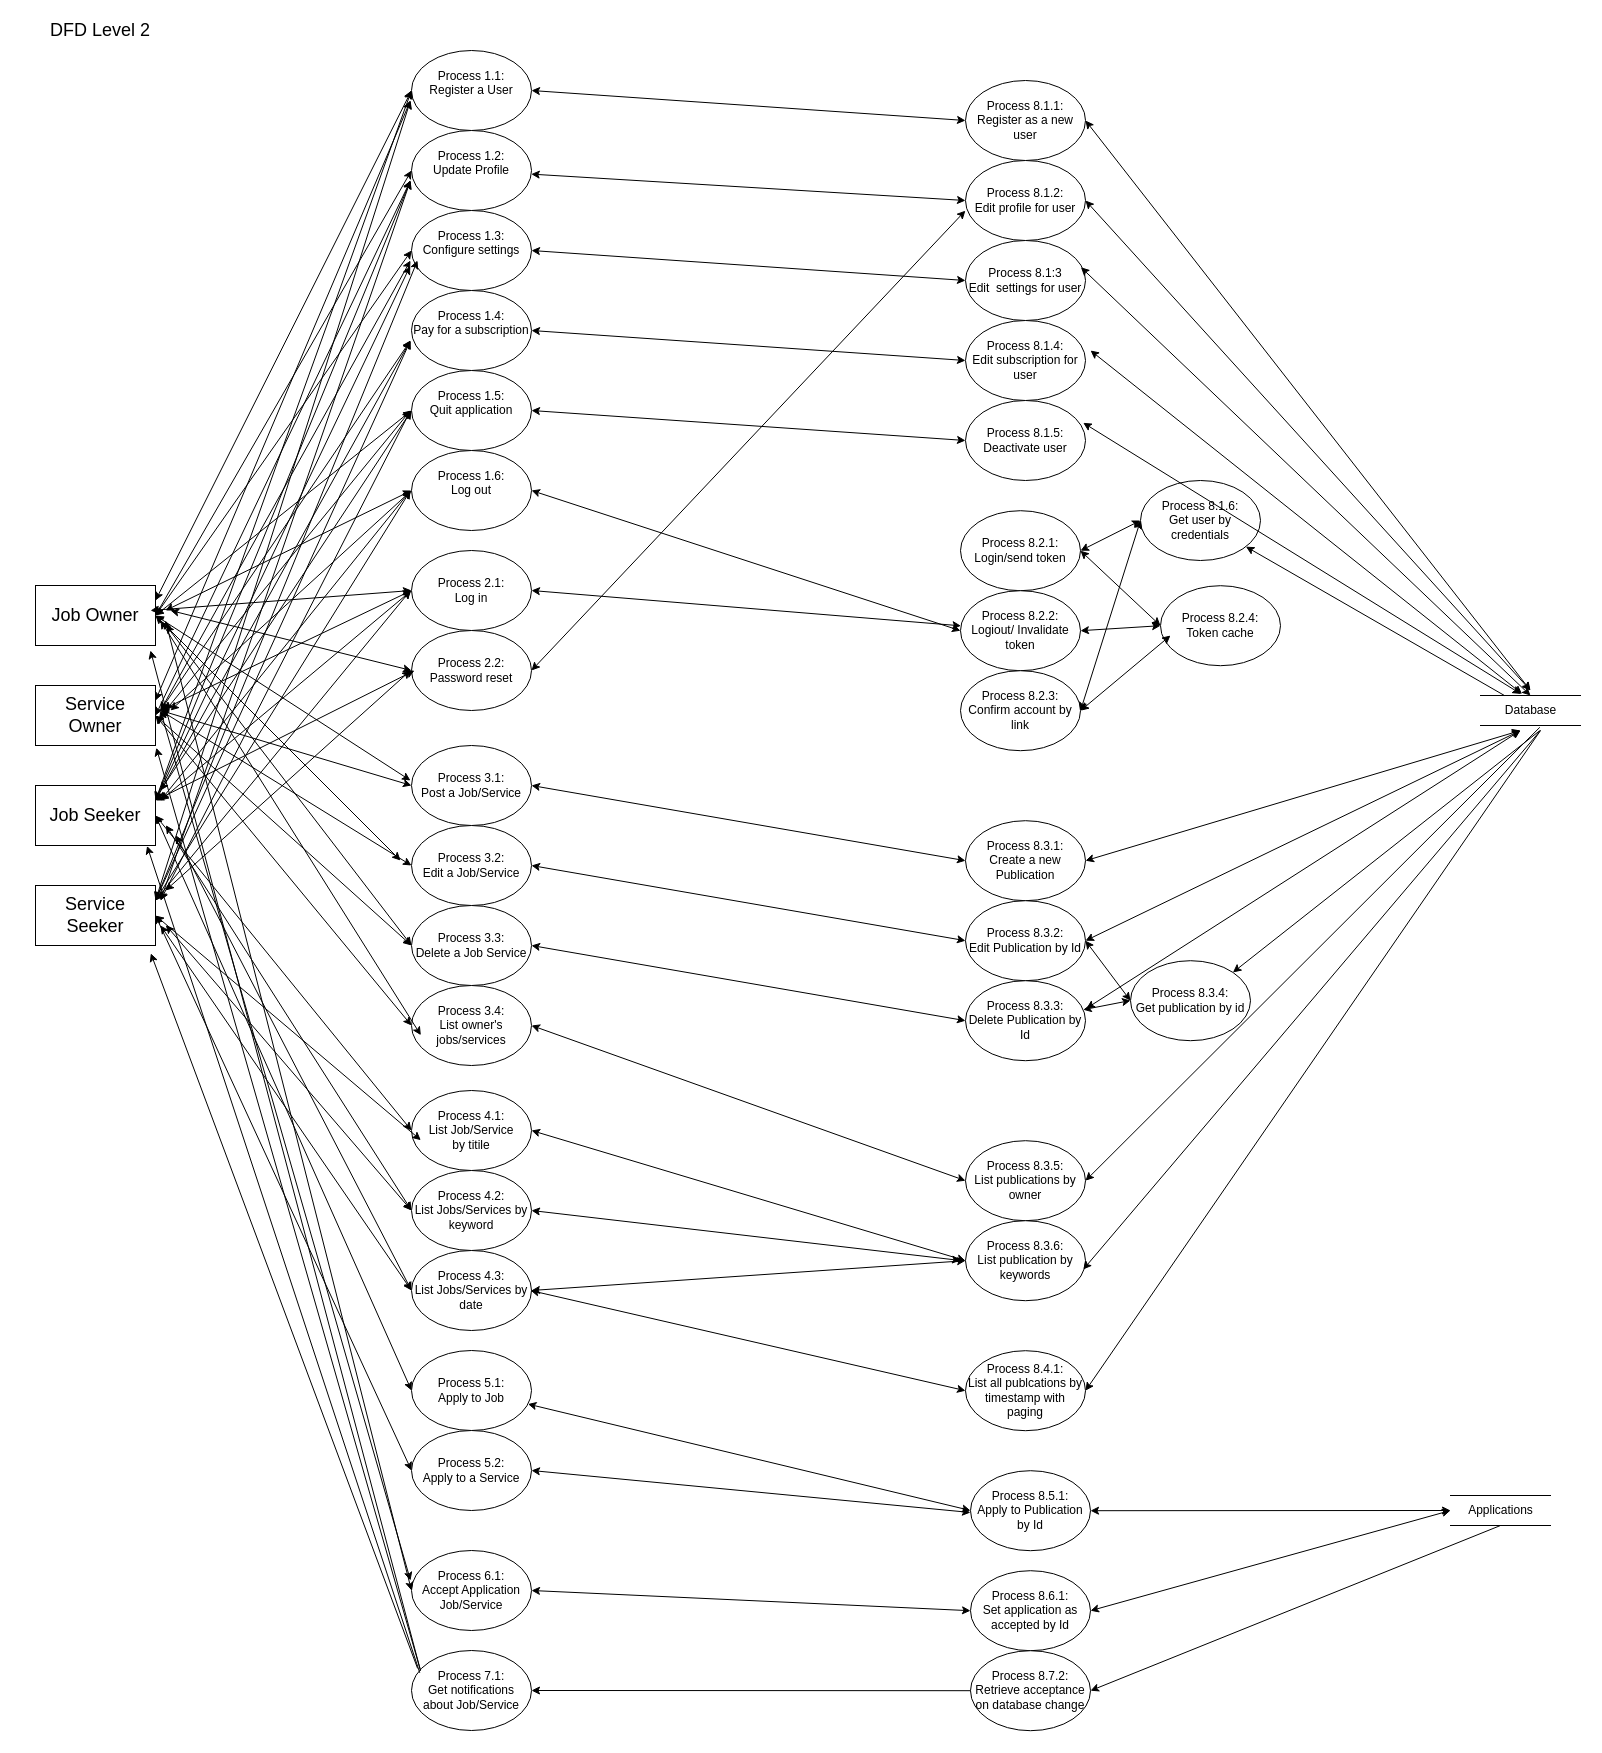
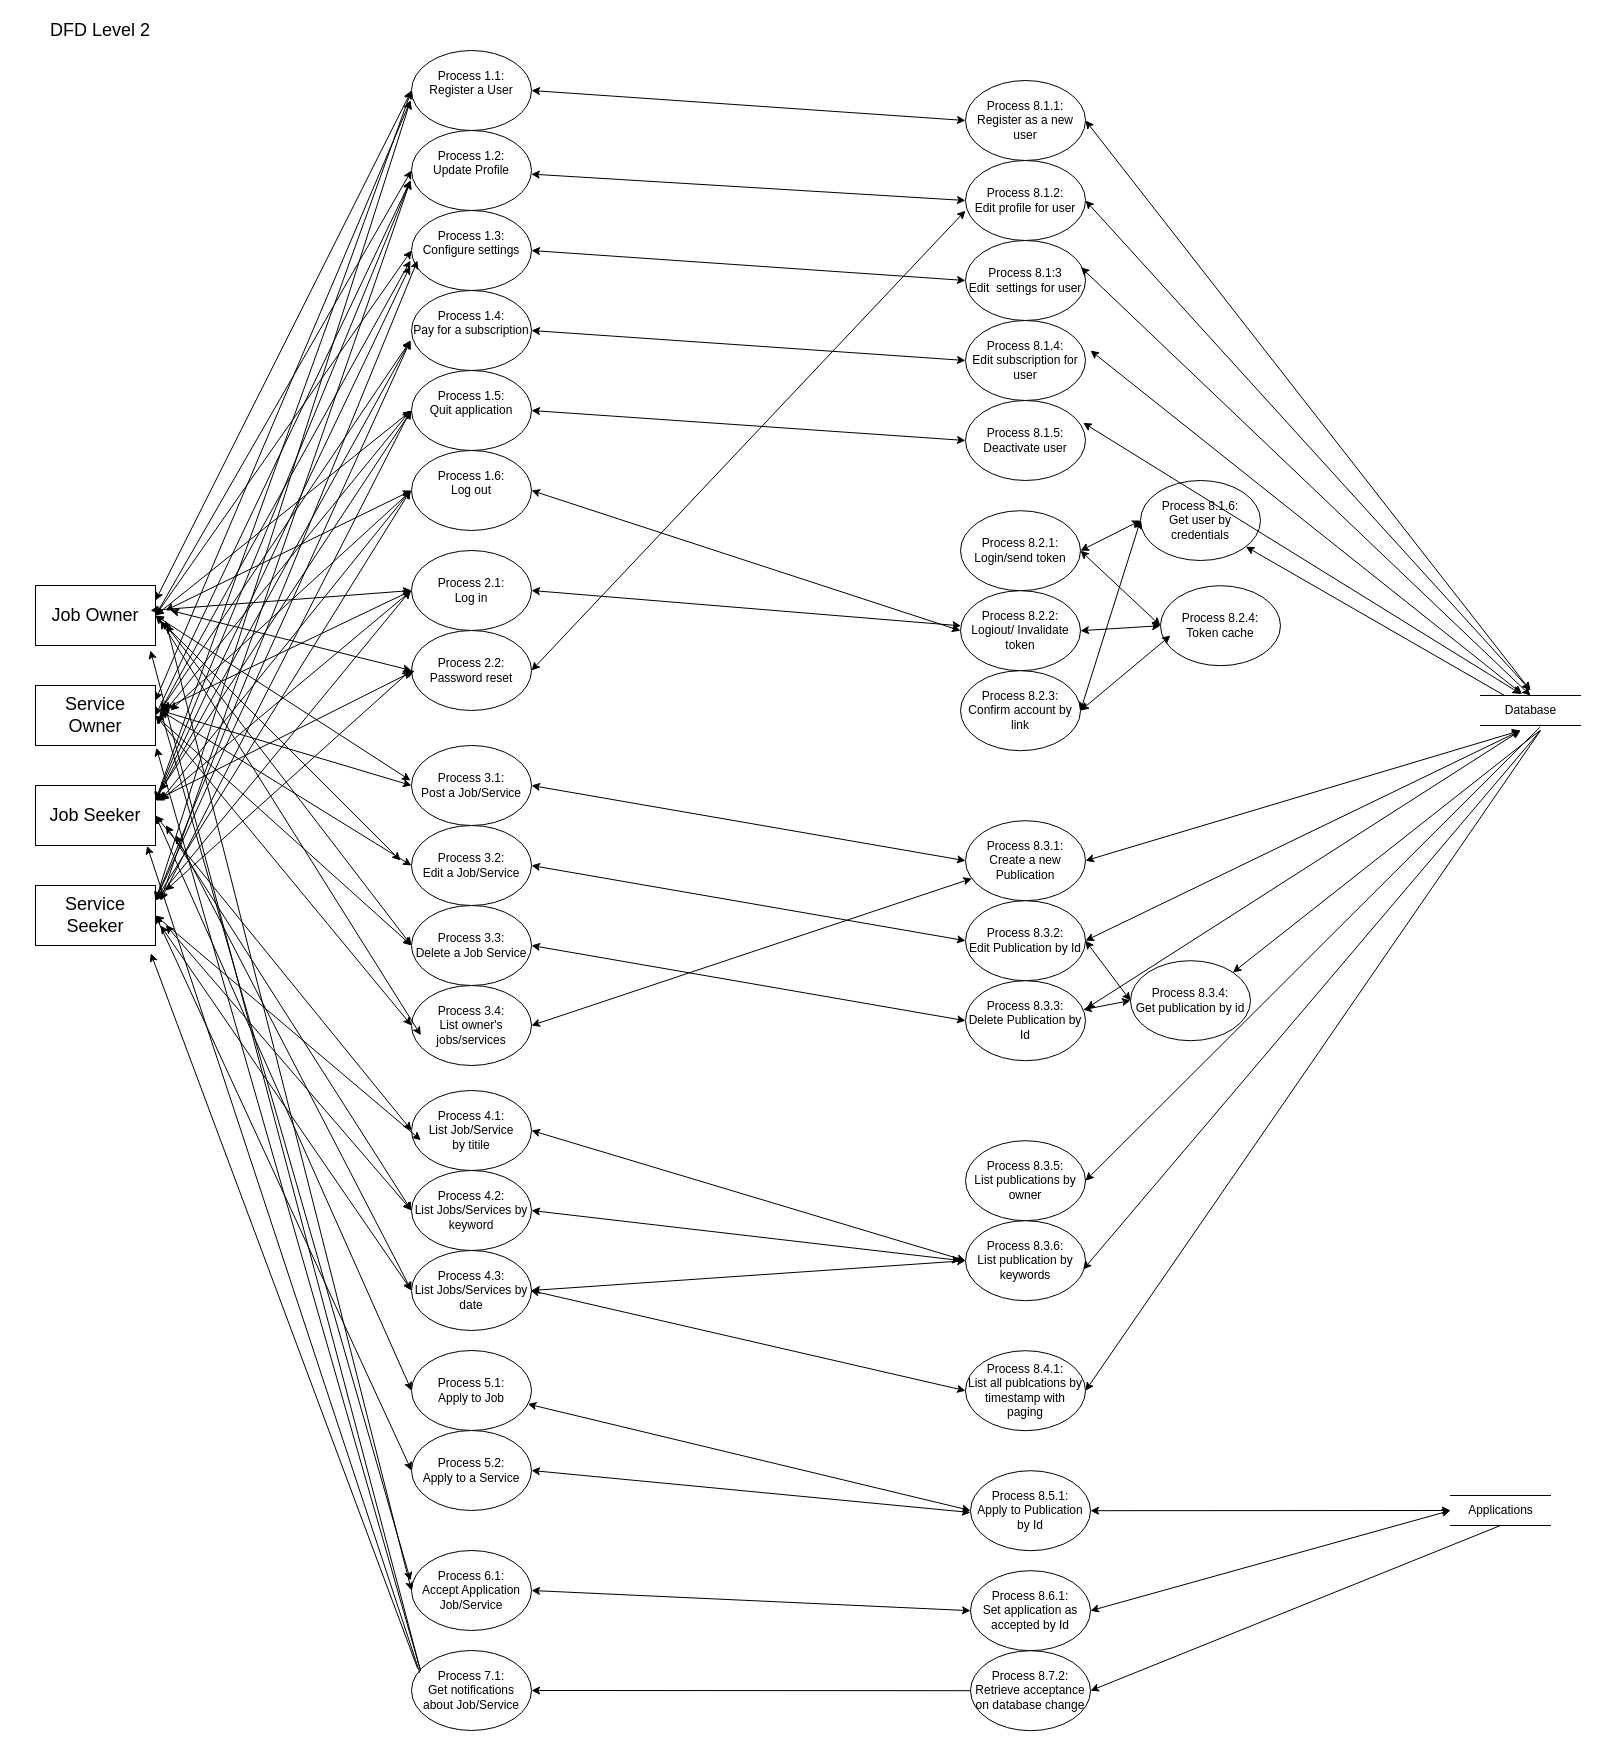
- <mxCell id="116" value="" style="endArrow=classic;startArrow=classic;html=1;exitX=1;exitY=0.5;exitDx=0;exitDy=0;entryX=0;entryY=0.5;entryDx=0;entryDy=0;" edge="1" parent="1" source="31" target="42"><mxGeometry width="50" height="50" relative="1" as="geometry"><mxPoint x="541" y="955" as="sourcePoint" /><mxPoint x="975" y="1030" as="targetPoint" /></mxGeometry></mxCell>
+ <mxCell id="116" value="" style="endArrow=classic;startArrow=classic;html=1;exitX=1;exitY=0.5;exitDx=0;exitDy=0;" edge="1" parent="1" source="31" target="18"><mxGeometry width="50" height="50" relative="1" as="geometry"><mxPoint x="541" y="955" as="sourcePoint" /><mxPoint x="975" y="1030" as="targetPoint" /></mxGeometry></mxCell>
